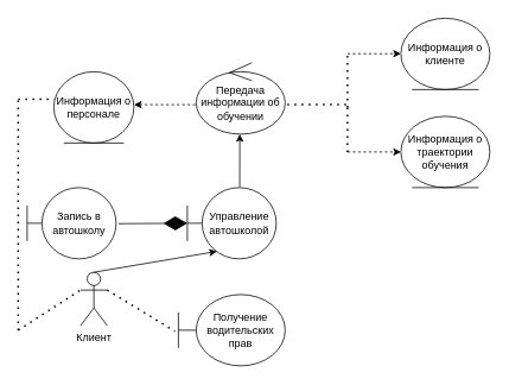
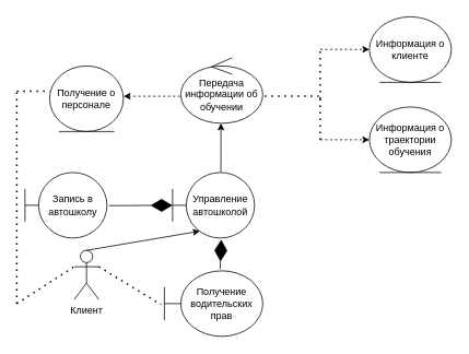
- <mxCell id="15" value="Информация о персонале" style="ellipse;shape=umlEntity;whiteSpace=wrap;html=1;" vertex="1" parent="1"><mxGeometry x="60" y="80" width="90" height="80" as="geometry" /></mxCell>
+ <mxCell id="15" value="Получение о персонале" style="ellipse;shape=umlEntity;whiteSpace=wrap;html=1;" vertex="1" parent="1"><mxGeometry x="60" y="80" width="90" height="80" as="geometry" /></mxCell>
+ <mxCell id="22" value="" style="endArrow=diamondThin;endFill=1;endSize=24;html=1;rounded=0;exitX=0.567;exitY=-0.027;exitDx=0;exitDy=0;exitPerimeter=0;entryX=0.593;entryY=1.023;entryDx=0;entryDy=0;entryPerimeter=0;" edge="1" parent="1" source="21" target="3"><mxGeometry width="160" relative="1" as="geometry"><mxPoint x="143" y="260" as="sourcePoint" /><mxPoint x="266" y="293" as="targetPoint" /></mxGeometry></mxCell>
